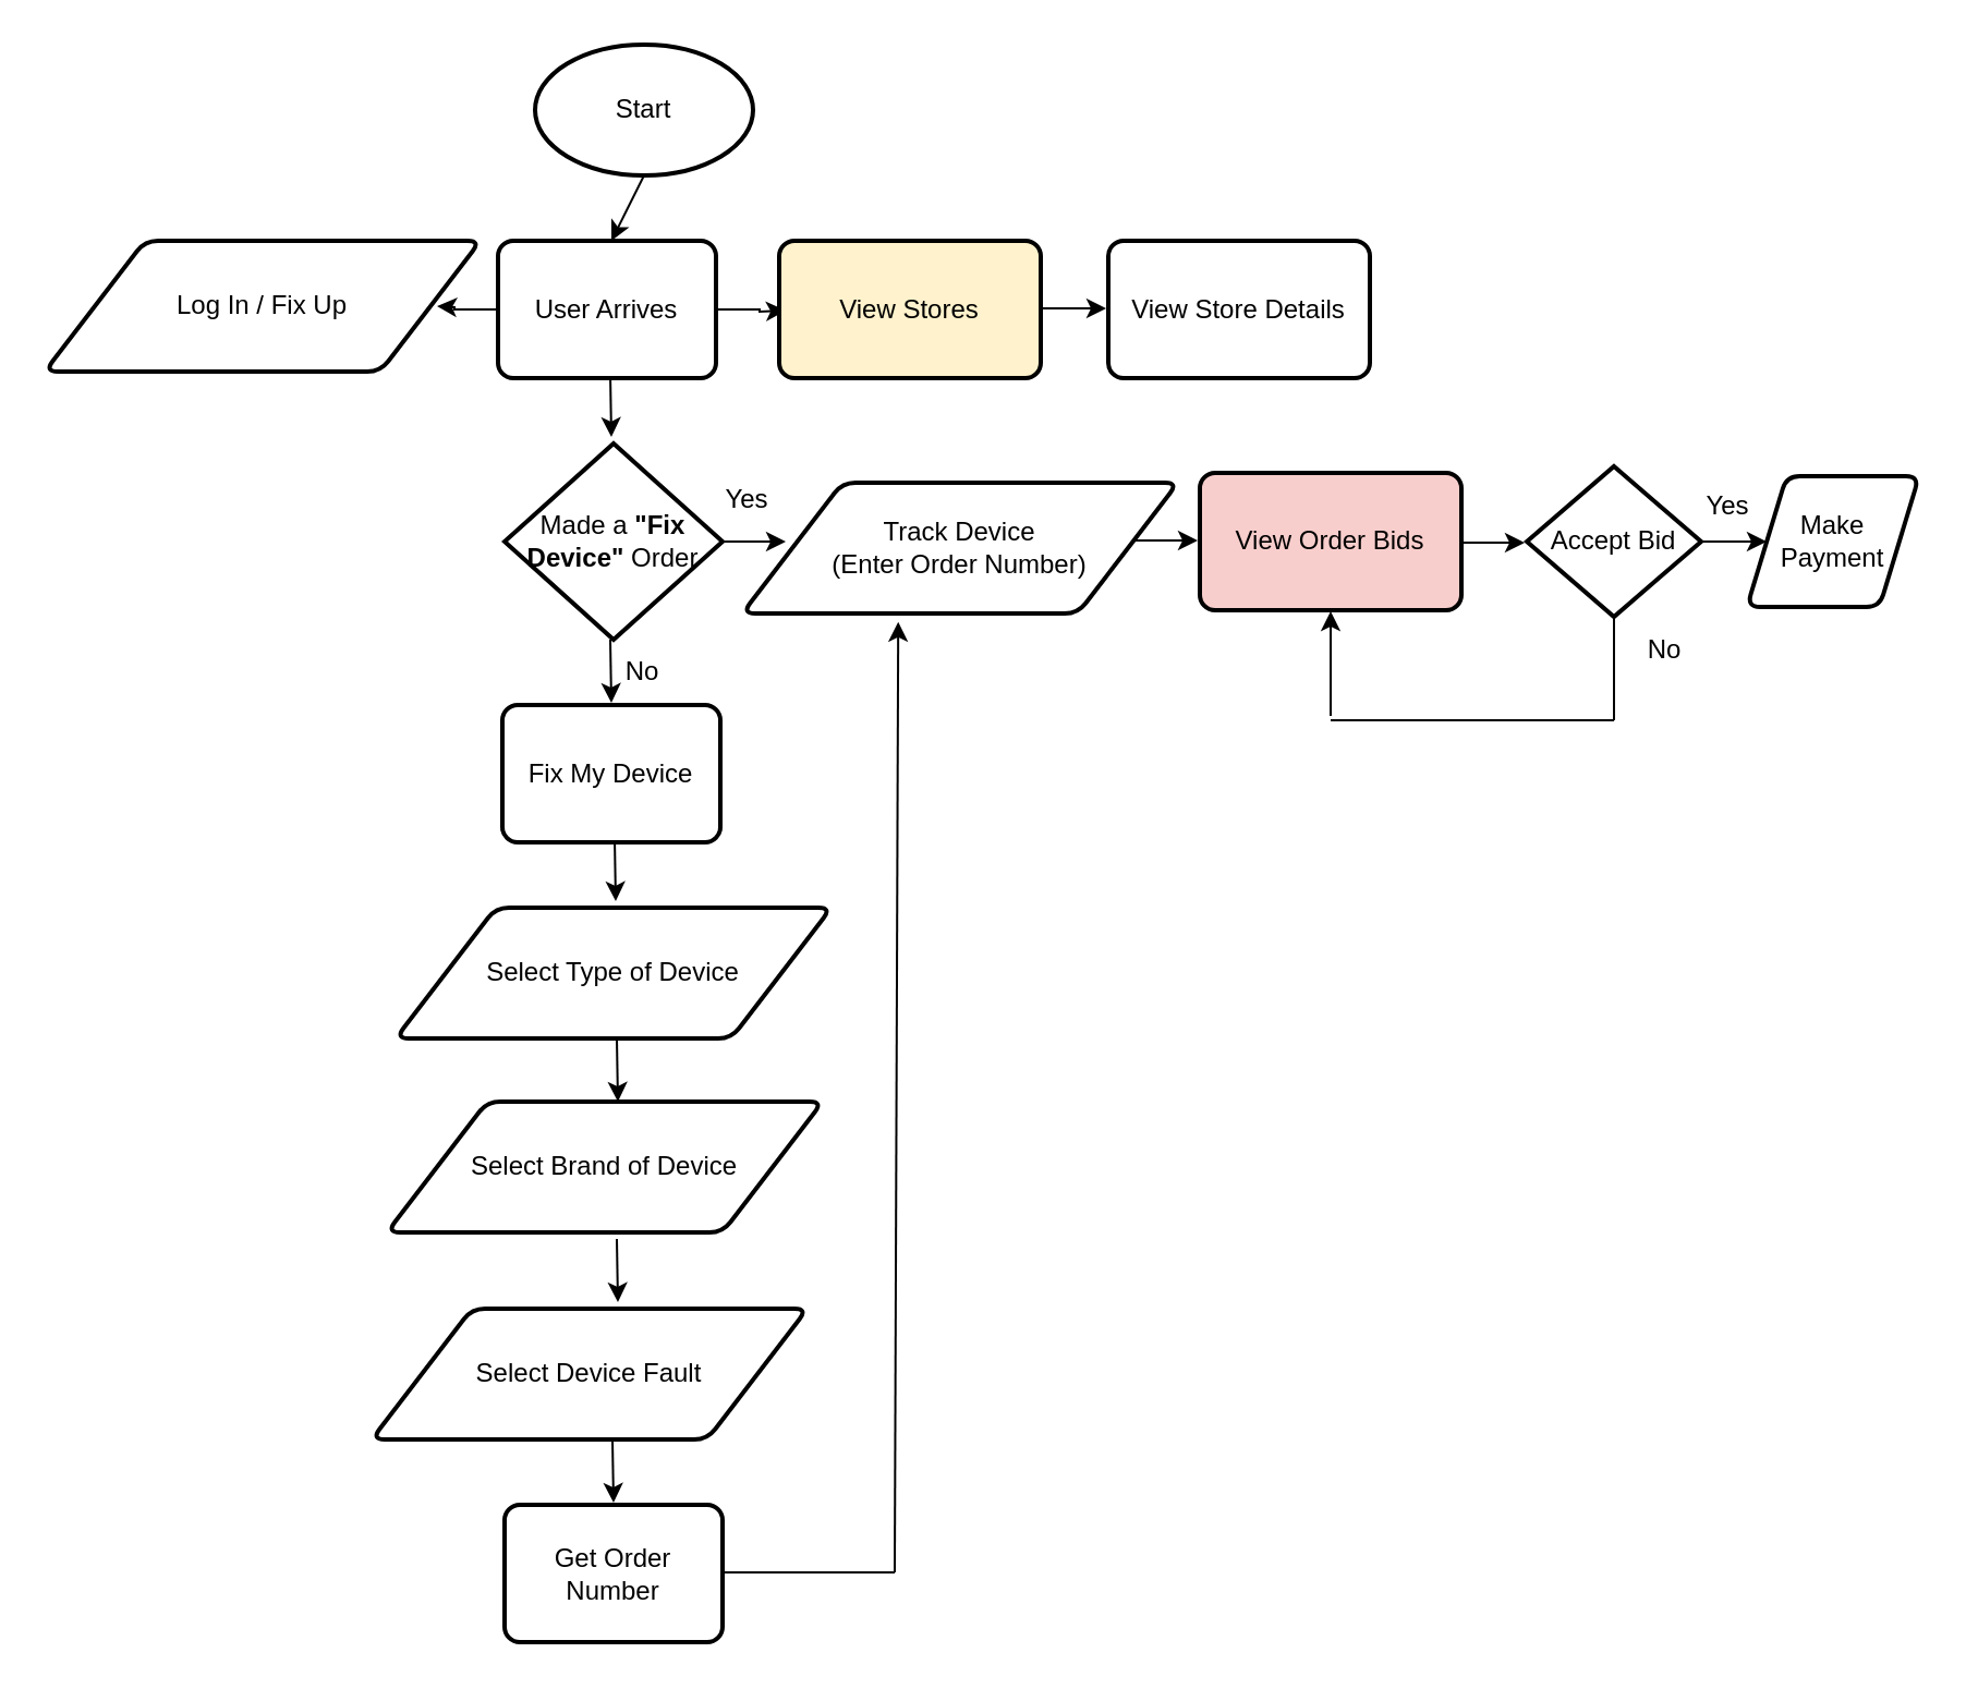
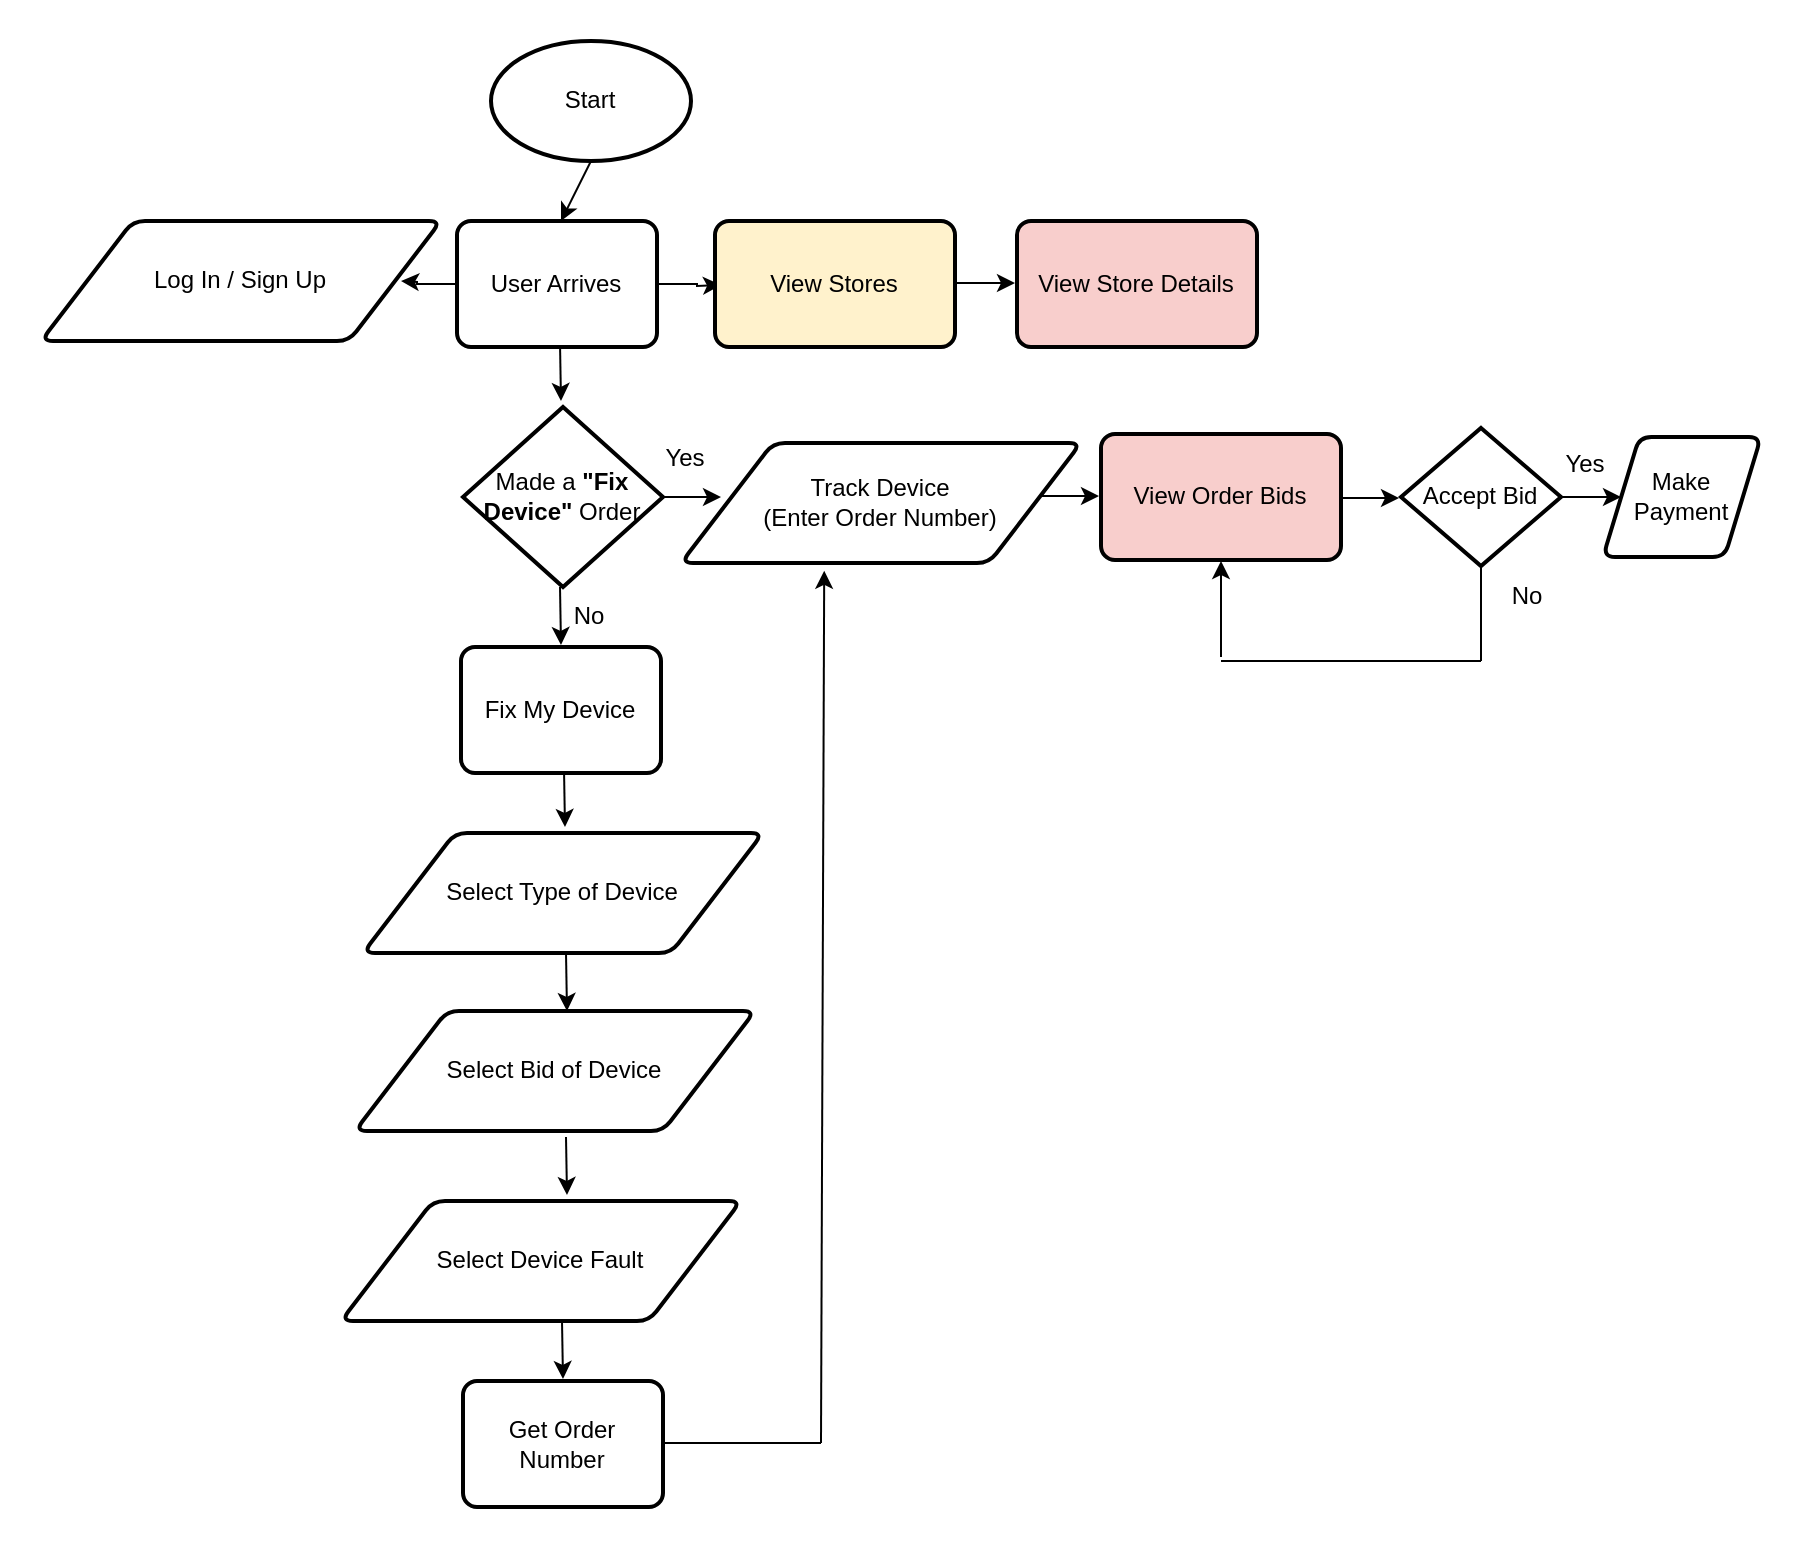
- <mxCell id="36" value="Log In / Fix Up" style="shape=parallelogram;html=1;strokeWidth=2;perimeter=parallelogramPerimeter;whiteSpace=wrap;rounded=1;arcSize=12;size=0.23;" vertex="1" parent="1"><mxGeometry x="20" y="110" width="200" height="60" as="geometry" /></mxCell>
+ <mxCell id="36" value="Log In / Sign Up" style="shape=parallelogram;html=1;strokeWidth=2;perimeter=parallelogramPerimeter;whiteSpace=wrap;rounded=1;arcSize=12;size=0.23;" vertex="1" parent="1"><mxGeometry x="20" y="110" width="200" height="60" as="geometry" /></mxCell>
- <mxCell id="39" value="View Store Details" style="rounded=1;whiteSpace=wrap;html=1;absoluteArcSize=1;arcSize=14;strokeWidth=2;" vertex="1" parent="1"><mxGeometry x="508" y="110" width="120" height="63" as="geometry" /></mxCell>
+ <mxCell id="39" value="View Store Details" style="rounded=1;whiteSpace=wrap;html=1;absoluteArcSize=1;arcSize=14;strokeWidth=2;fillColor=#f8cecc;" vertex="1" parent="1"><mxGeometry x="508" y="110" width="120" height="63" as="geometry" /></mxCell>
- <mxCell id="30" value="Select Brand of Device" style="shape=parallelogram;html=1;strokeWidth=2;perimeter=parallelogramPerimeter;whiteSpace=wrap;rounded=1;arcSize=12;size=0.23;" vertex="1" parent="1"><mxGeometry x="177" y="505" width="200" height="60" as="geometry" /></mxCell>
+ <mxCell id="30" value="Select Bid of Device" style="shape=parallelogram;html=1;strokeWidth=2;perimeter=parallelogramPerimeter;whiteSpace=wrap;rounded=1;arcSize=12;size=0.23;" vertex="1" parent="1"><mxGeometry x="177" y="505" width="200" height="60" as="geometry" /></mxCell>
